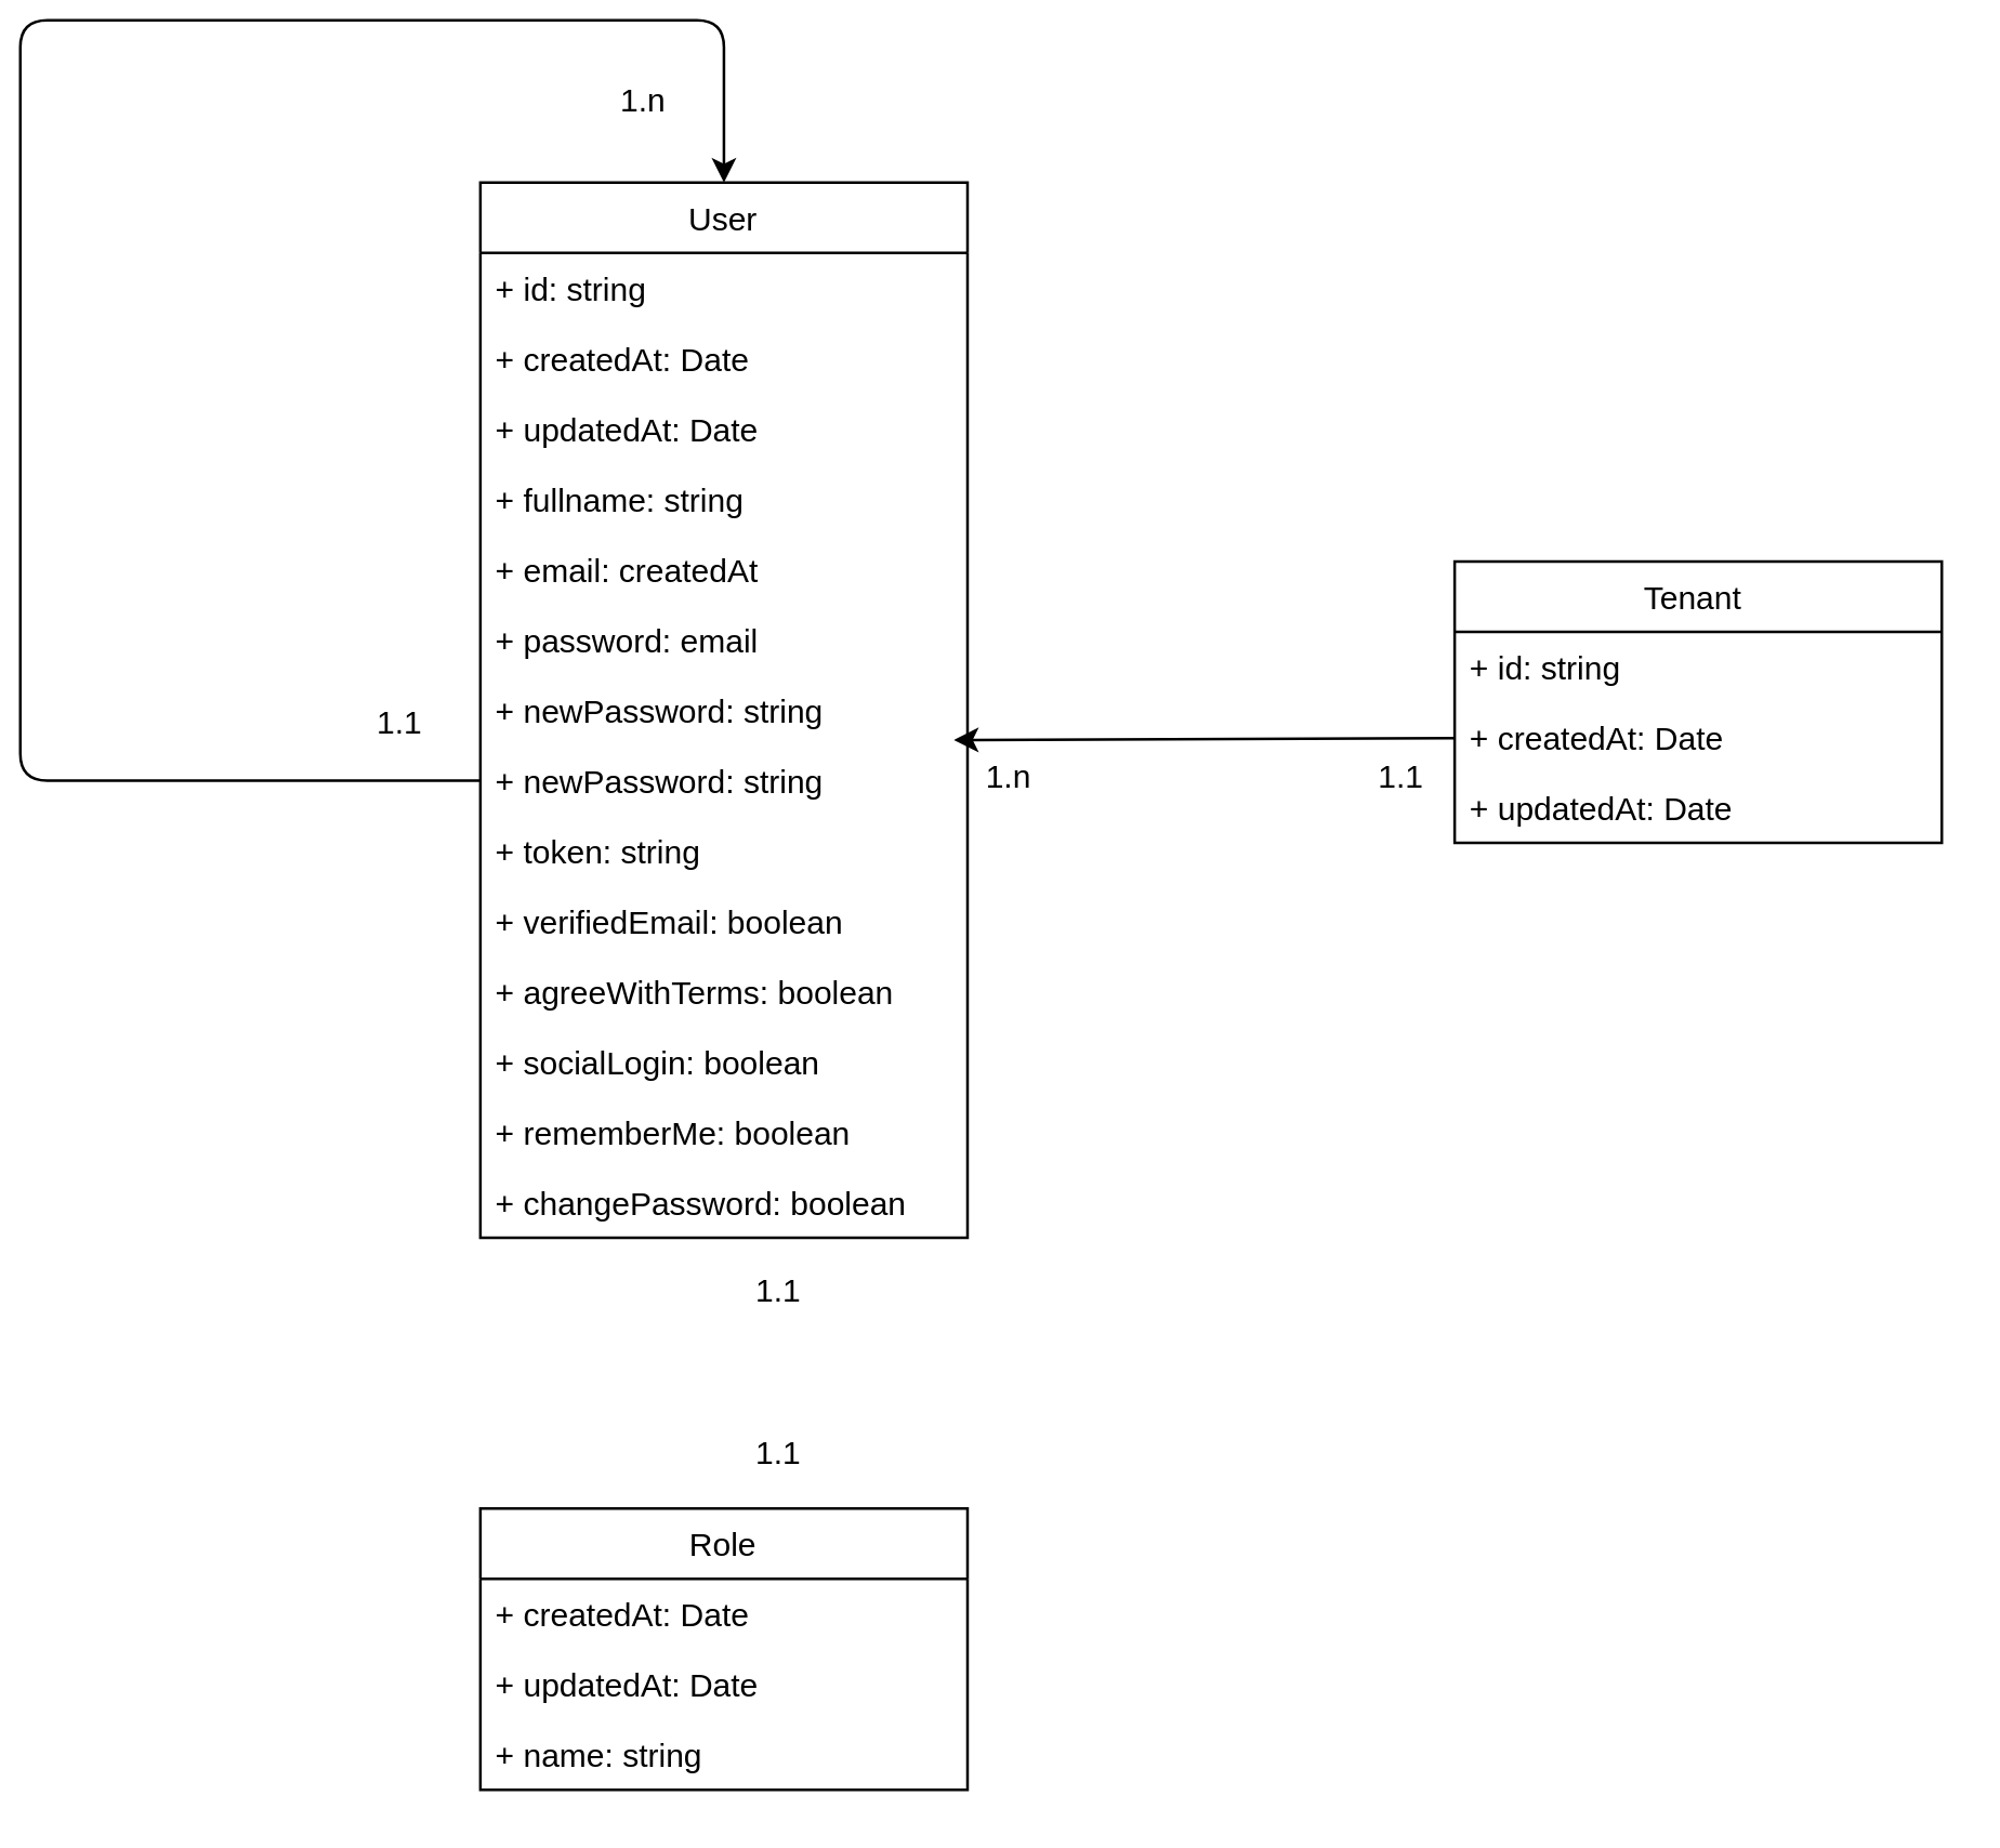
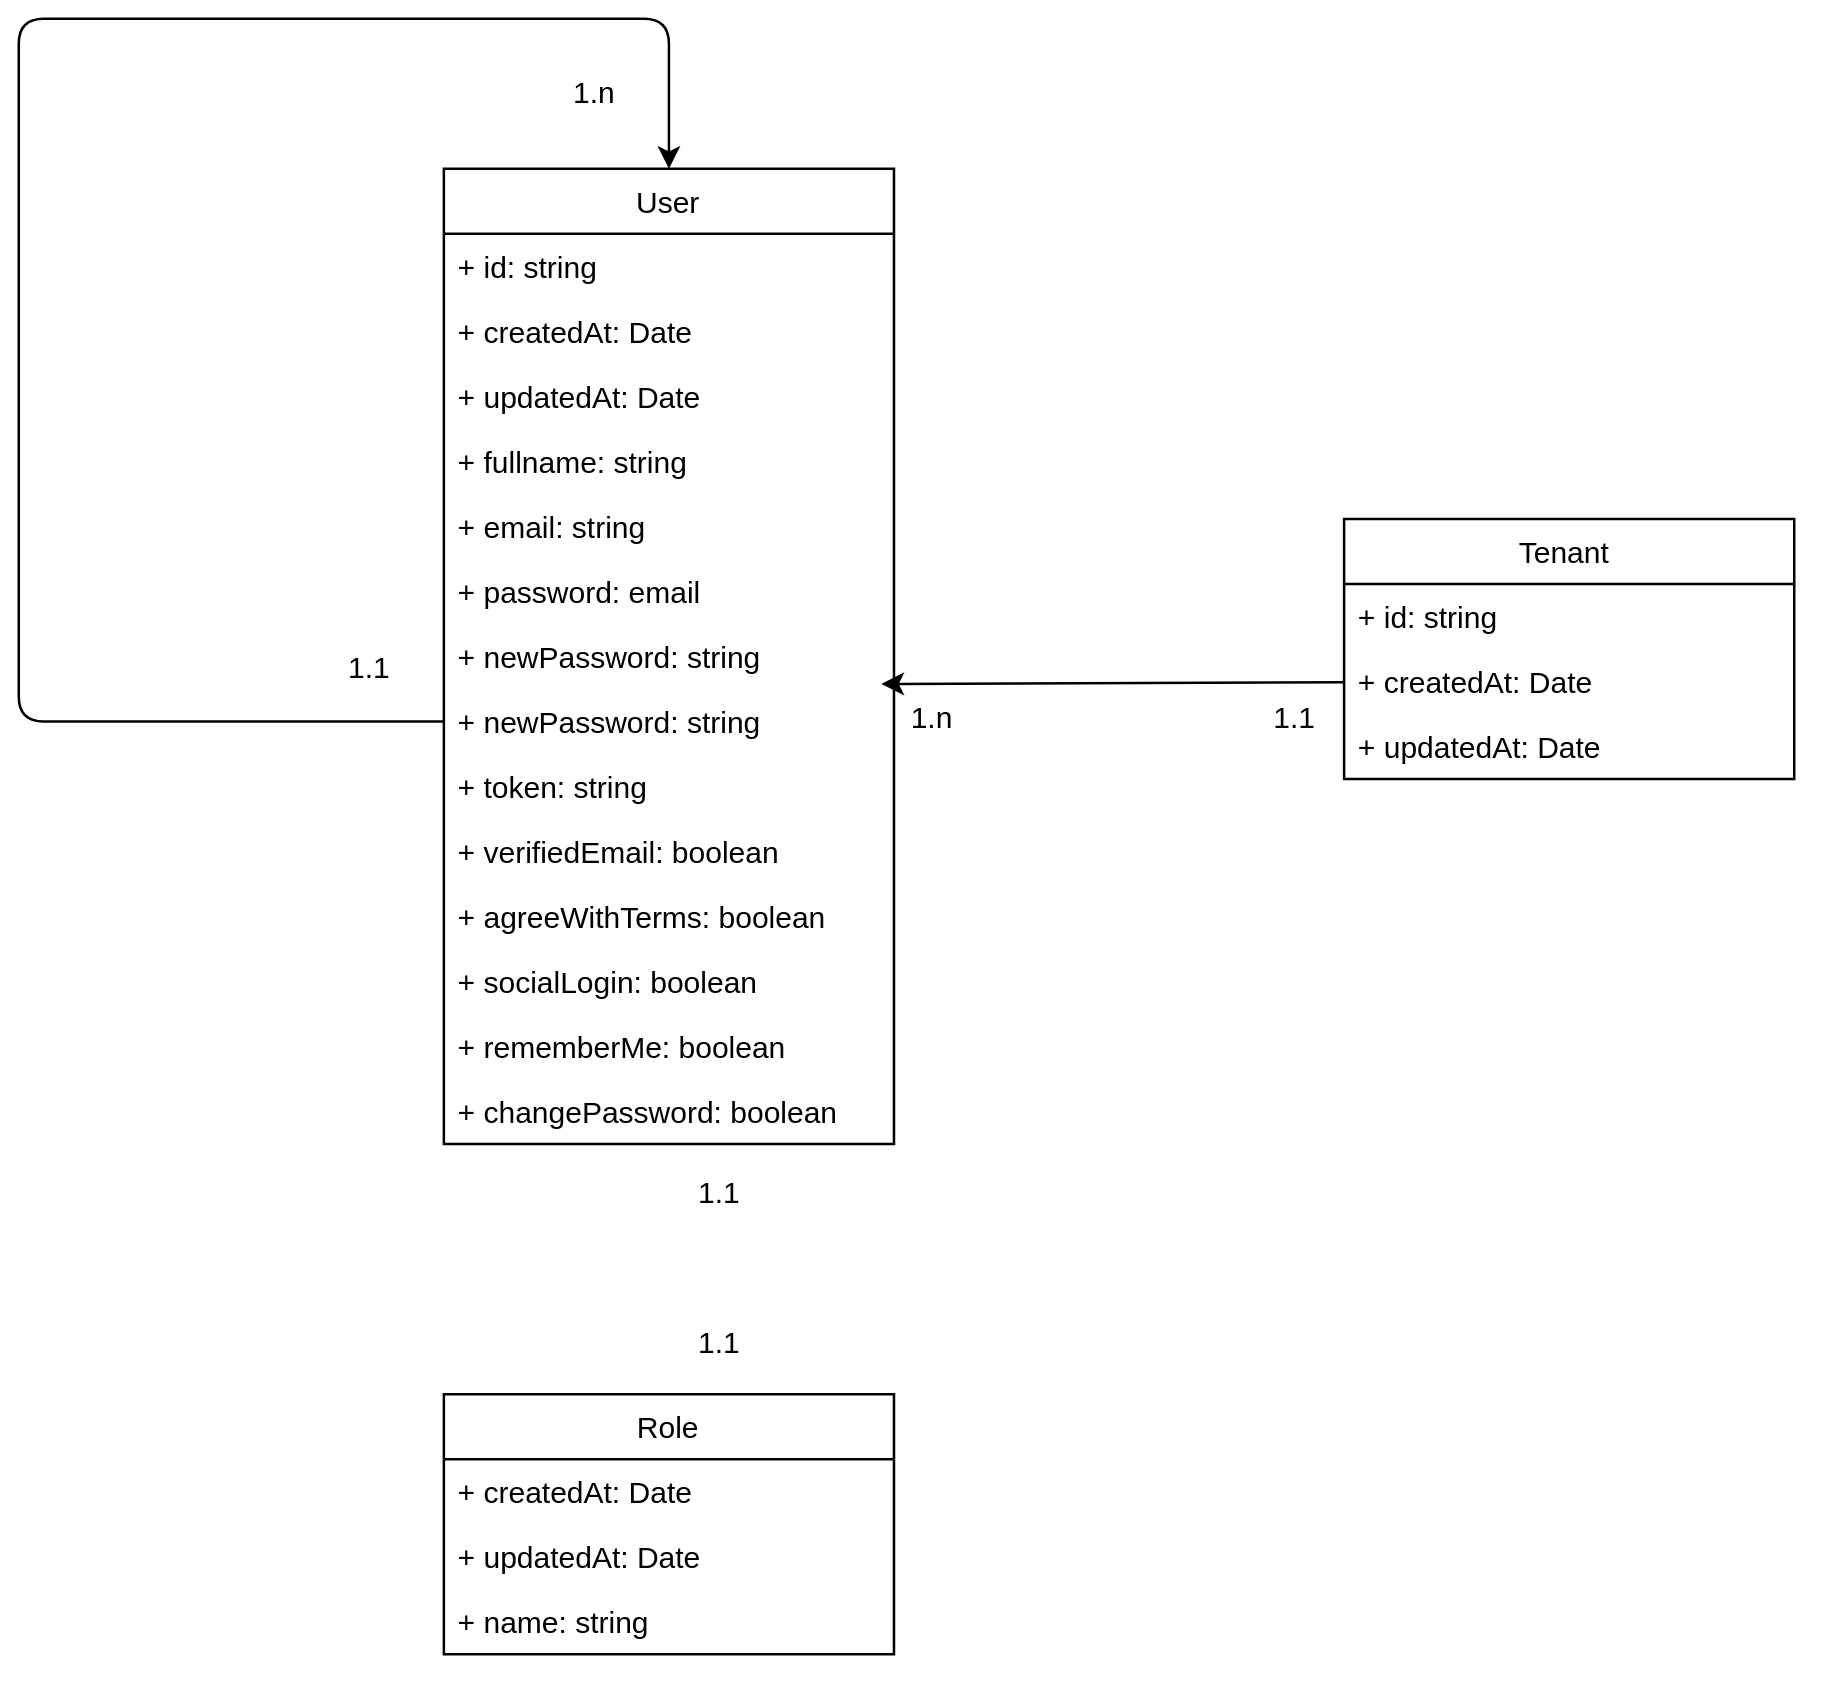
- <mxCell id="7" value="+ email: createdAt" style="text;strokeColor=none;fillColor=none;align=left;verticalAlign=top;spacingLeft=4;spacingRight=4;overflow=hidden;rotatable=0;points=[[0,0.5],[1,0.5]];portConstraint=eastwest;" vertex="1" parent="2"><mxGeometry y="130" width="180" height="26" as="geometry" /></mxCell>
+ <mxCell id="7" value="+ email: string" style="text;strokeColor=none;fillColor=none;align=left;verticalAlign=top;spacingLeft=4;spacingRight=4;overflow=hidden;rotatable=0;points=[[0,0.5],[1,0.5]];portConstraint=eastwest;" vertex="1" parent="2"><mxGeometry y="130" width="180" height="26" as="geometry" /></mxCell>
